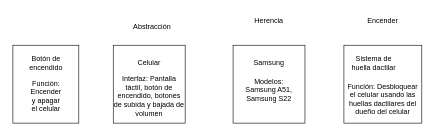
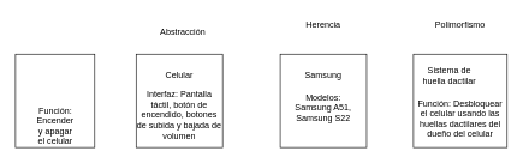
- <mxCell id="13" value="Encender" style="text;html=1;align=center;verticalAlign=middle;whiteSpace=wrap;rounded=0;" vertex="1" parent="1"><mxGeometry x="608" y="20" width="60" height="30" as="geometry" /></mxCell>
+ <mxCell id="13" value="Polimorfismo" style="text;html=1;align=center;verticalAlign=middle;whiteSpace=wrap;rounded=0;" vertex="1" parent="1"><mxGeometry x="608" y="20" width="60" height="30" as="geometry" /></mxCell>
- <mxCell id="3" value="Botón de encendido" style="text;html=1;align=center;verticalAlign=middle;whiteSpace=wrap;rounded=0;" vertex="1" parent="1"><mxGeometry x="45.5" y="90" width="60" height="30" as="geometry" /></mxCell>
- <mxCell id="4" value="Función: Encender y apagar el celular" style="text;html=1;align=center;verticalAlign=middle;whiteSpace=wrap;rounded=0;" vertex="1" parent="1"><mxGeometry x="45.5" y="145" width="60" height="30" as="geometry" /></mxCell>
+ <mxCell id="4" value="Función: Encender y apagar el celular" style="text;html=1;align=center;verticalAlign=middle;whiteSpace=wrap;rounded=0;" vertex="1" parent="1"><mxGeometry x="45.5" y="160" width="60" height="30" as="geometry" /></mxCell>
